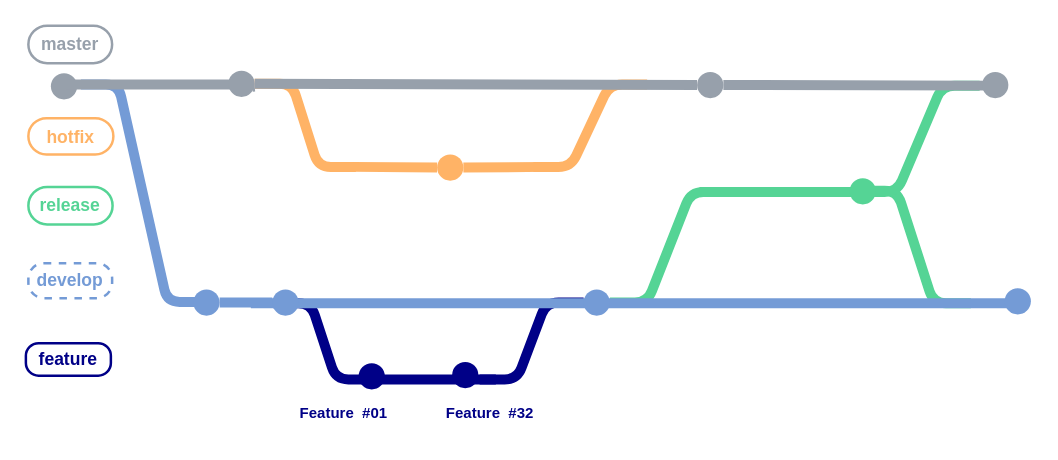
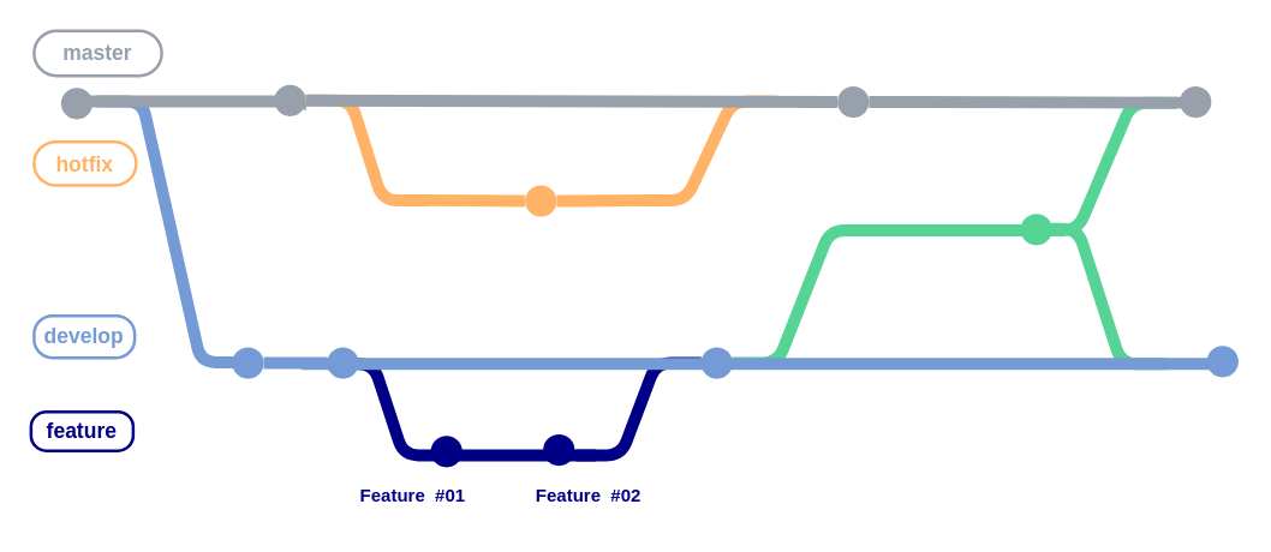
- <mxCell id="26" value="&lt;b&gt;&lt;font color=&quot;#97a0ab&quot; style=&quot;font-size: 14px&quot;&gt;master&lt;/font&gt;&lt;/b&gt;" style="rounded=1;whiteSpace=wrap;html=1;fillColor=none;arcSize=50;strokeColor=#97A0AB;strokeWidth=2;" parent="1" vertex="1"><mxGeometry x="22" y="20" width="67" height="30" as="geometry" /></mxCell>
+ <mxCell id="26" value="&lt;b&gt;&lt;font color=&quot;#97a0ab&quot; style=&quot;font-size: 14px&quot;&gt;master&lt;/font&gt;&lt;/b&gt;" style="rounded=1;whiteSpace=wrap;html=1;fillColor=none;arcSize=50;strokeColor=#97A0AB;strokeWidth=2;" parent="1" vertex="1"><mxGeometry x="22" y="20" width="85" height="30" as="geometry" /></mxCell>
- <mxCell id="24" value="&lt;font color=&quot;#55d495&quot; size=&quot;1&quot;&gt;&lt;b style=&quot;font-size: 14px&quot;&gt;release&lt;/b&gt;&lt;/font&gt;" style="rounded=1;whiteSpace=wrap;html=1;fillColor=none;arcSize=50;strokeColor=#55D495;strokeWidth=2;" parent="1" vertex="1"><mxGeometry x="22" y="149" width="67.37" height="30" as="geometry" /></mxCell>
- <mxCell id="13" value="&lt;font color=&quot;#749bd6&quot; size=&quot;1&quot;&gt;&lt;b style=&quot;font-size: 14px&quot;&gt;develop&lt;/b&gt;&lt;/font&gt;" style="rounded=1;whiteSpace=wrap;html=1;fillColor=none;arcSize=44;strokeColor=#749BD6;strokeWidth=2;dashed=1;" parent="1" vertex="1"><mxGeometry x="22" y="210" width="67" height="28" as="geometry" /></mxCell>
+ <mxCell id="13" value="&lt;font color=&quot;#749bd6&quot; size=&quot;1&quot;&gt;&lt;b style=&quot;font-size: 14px&quot;&gt;develop&lt;/b&gt;&lt;/font&gt;" style="rounded=1;whiteSpace=wrap;html=1;fillColor=none;arcSize=44;strokeColor=#749BD6;strokeWidth=2;" parent="1" vertex="1"><mxGeometry x="22" y="210" width="67" height="28" as="geometry" /></mxCell>
- <mxCell id="22" value="&lt;font size=&quot;1&quot; color=&quot;#000087&quot;&gt;&lt;b style=&quot;font-size: 12px&quot;&gt;Feature&amp;nbsp; #32&lt;/b&gt;&lt;/font&gt;" style="text;html=1;strokeColor=none;fillColor=none;align=center;verticalAlign=middle;whiteSpace=wrap;rounded=0;shadow=0;" parent="1" vertex="1"><mxGeometry x="352" y="318" width="79" height="24" as="geometry" /></mxCell>
+ <mxCell id="22" value="&lt;font size=&quot;1&quot; color=&quot;#000087&quot;&gt;&lt;b style=&quot;font-size: 12px&quot;&gt;Feature&amp;nbsp; #02&lt;/b&gt;&lt;/font&gt;" style="text;html=1;strokeColor=none;fillColor=none;align=center;verticalAlign=middle;whiteSpace=wrap;rounded=0;shadow=0;" parent="1" vertex="1"><mxGeometry x="352" y="318" width="79" height="24" as="geometry" /></mxCell>
